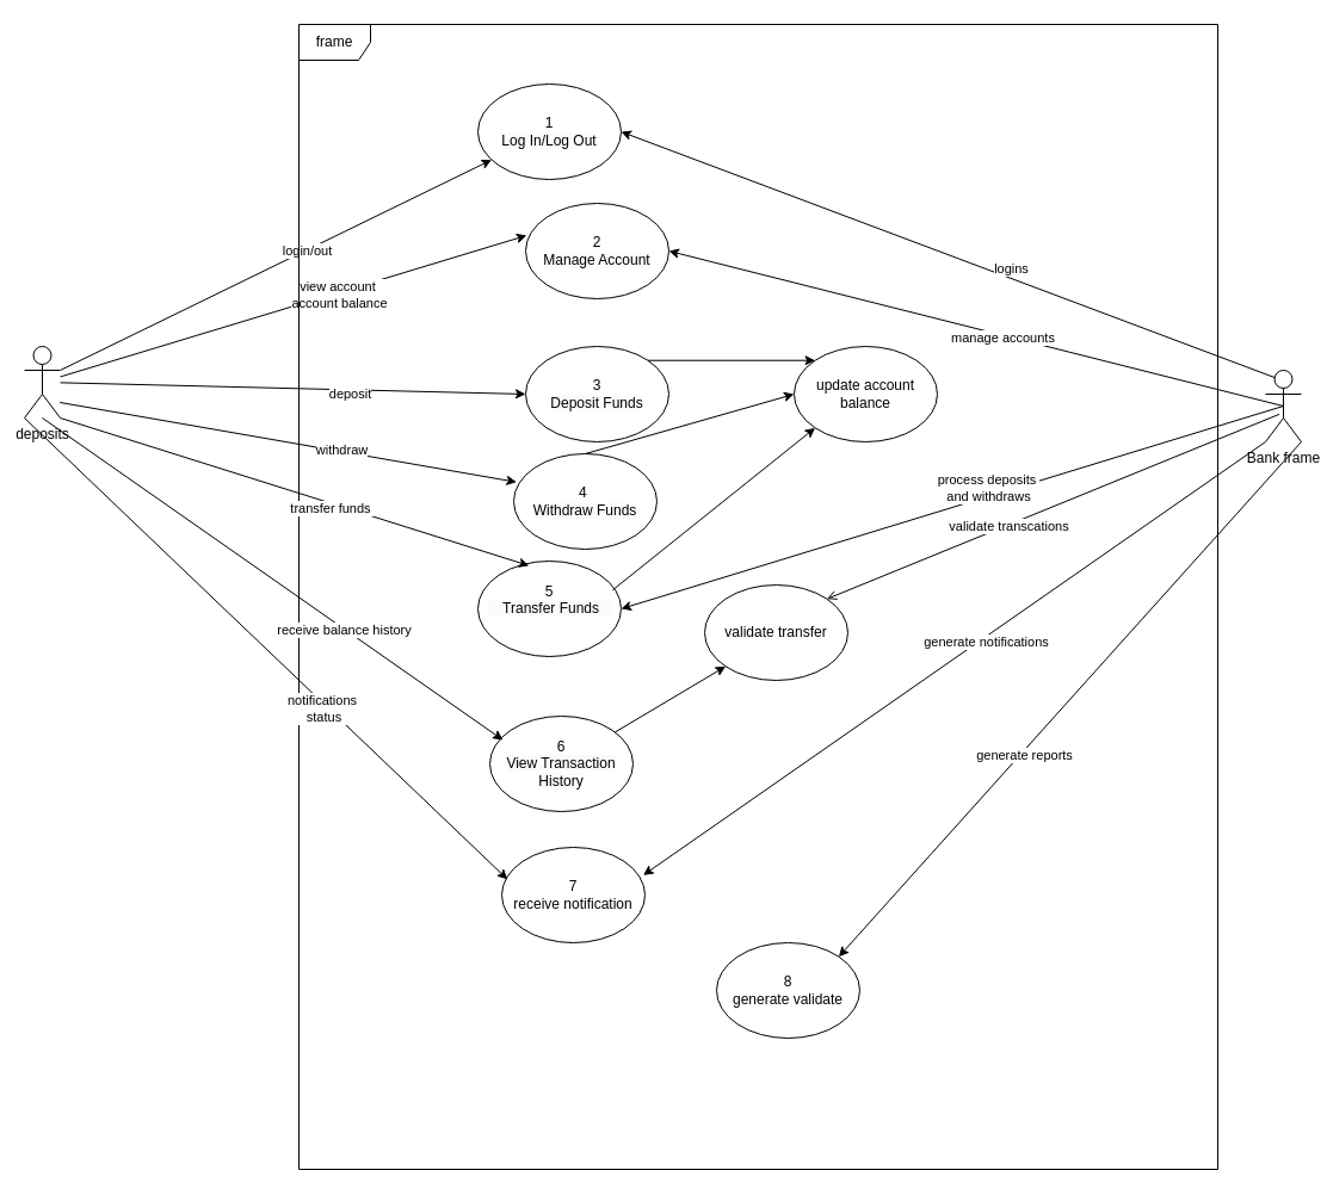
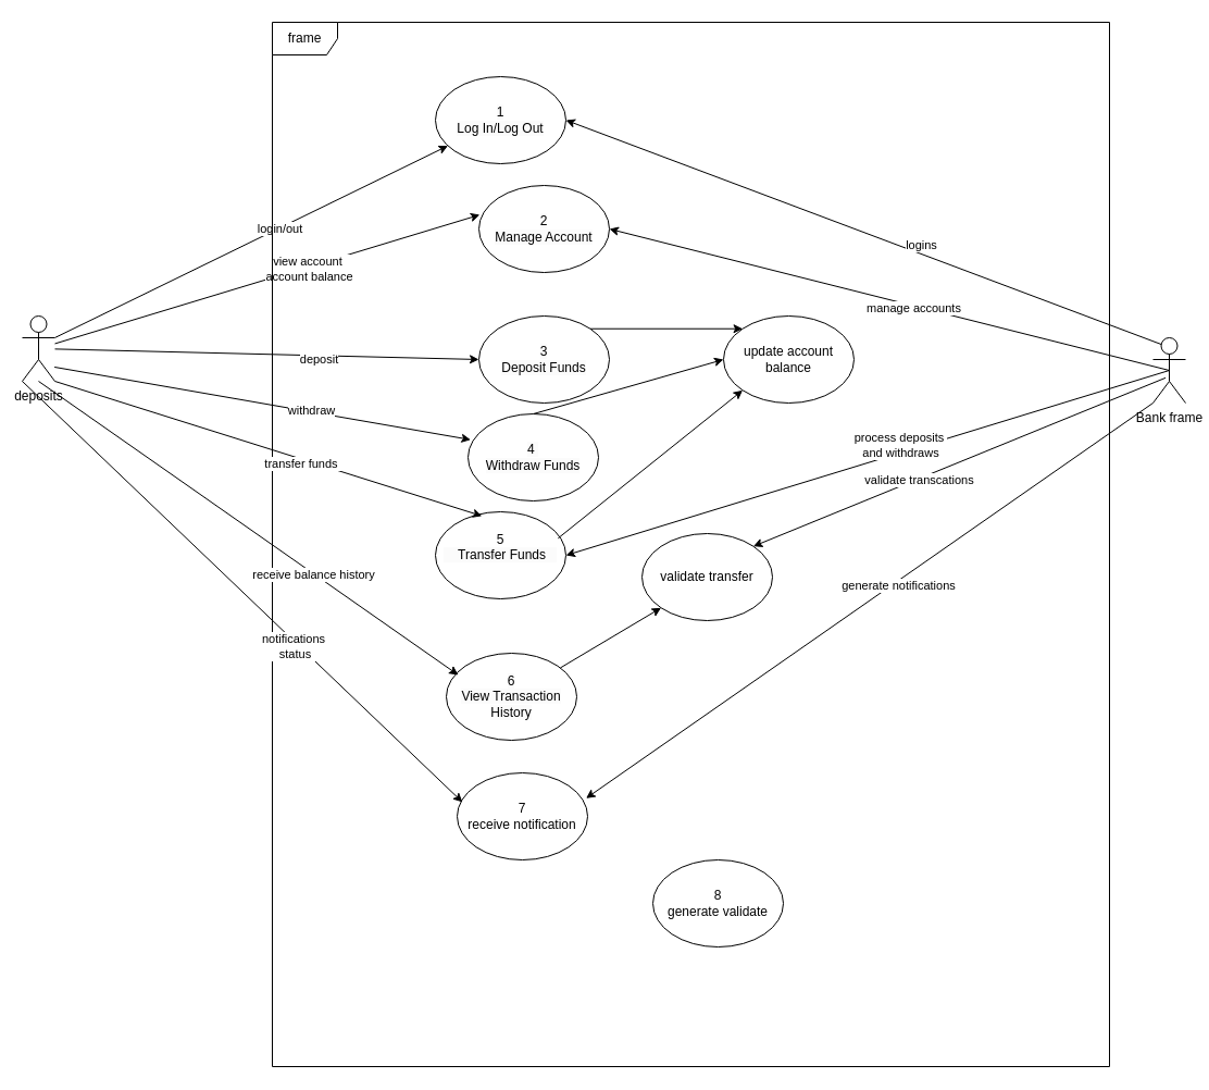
- <mxCell id="38" value="" style="endArrow=open;html=1;rounded=0;entryX=1;entryY=0;entryDx=0;entryDy=0;exitX=0.386;exitY=0.614;exitDx=0;exitDy=0;exitPerimeter=0;" edge="1" parent="1" source="10" target="37"><mxGeometry width="50" height="50" relative="1" as="geometry"><mxPoint x="810" y="450" as="sourcePoint" /><mxPoint x="266" y="730" as="targetPoint" /></mxGeometry></mxCell>
+ <mxCell id="38" value="" style="endArrow=classic;html=1;rounded=0;entryX=1;entryY=0;entryDx=0;entryDy=0;exitX=0.386;exitY=0.614;exitDx=0;exitDy=0;exitPerimeter=0;" edge="1" parent="1" source="10" target="37"><mxGeometry width="50" height="50" relative="1" as="geometry"><mxPoint x="810" y="450" as="sourcePoint" /><mxPoint x="266" y="730" as="targetPoint" /></mxGeometry></mxCell>
- <mxCell id="31" value="" style="endArrow=classic;html=1;rounded=0;entryX=1;entryY=0;entryDx=0;entryDy=0;exitX=1;exitY=1;exitDx=0;exitDy=0;exitPerimeter=0;" edge="1" parent="1" source="10" target="30"><mxGeometry width="50" height="50" relative="1" as="geometry"><mxPoint x="660" y="700" as="sourcePoint" /><mxPoint x="195" y="900" as="targetPoint" /></mxGeometry></mxCell>
- <mxCell id="32" value="generate reports" style="edgeLabel;html=1;align=center;verticalAlign=middle;resizable=0;points=[];" vertex="1" connectable="0" parent="31"><mxGeometry x="0.208" y="2" relative="1" as="geometry"><mxPoint y="1" as="offset" /></mxGeometry></mxCell>
